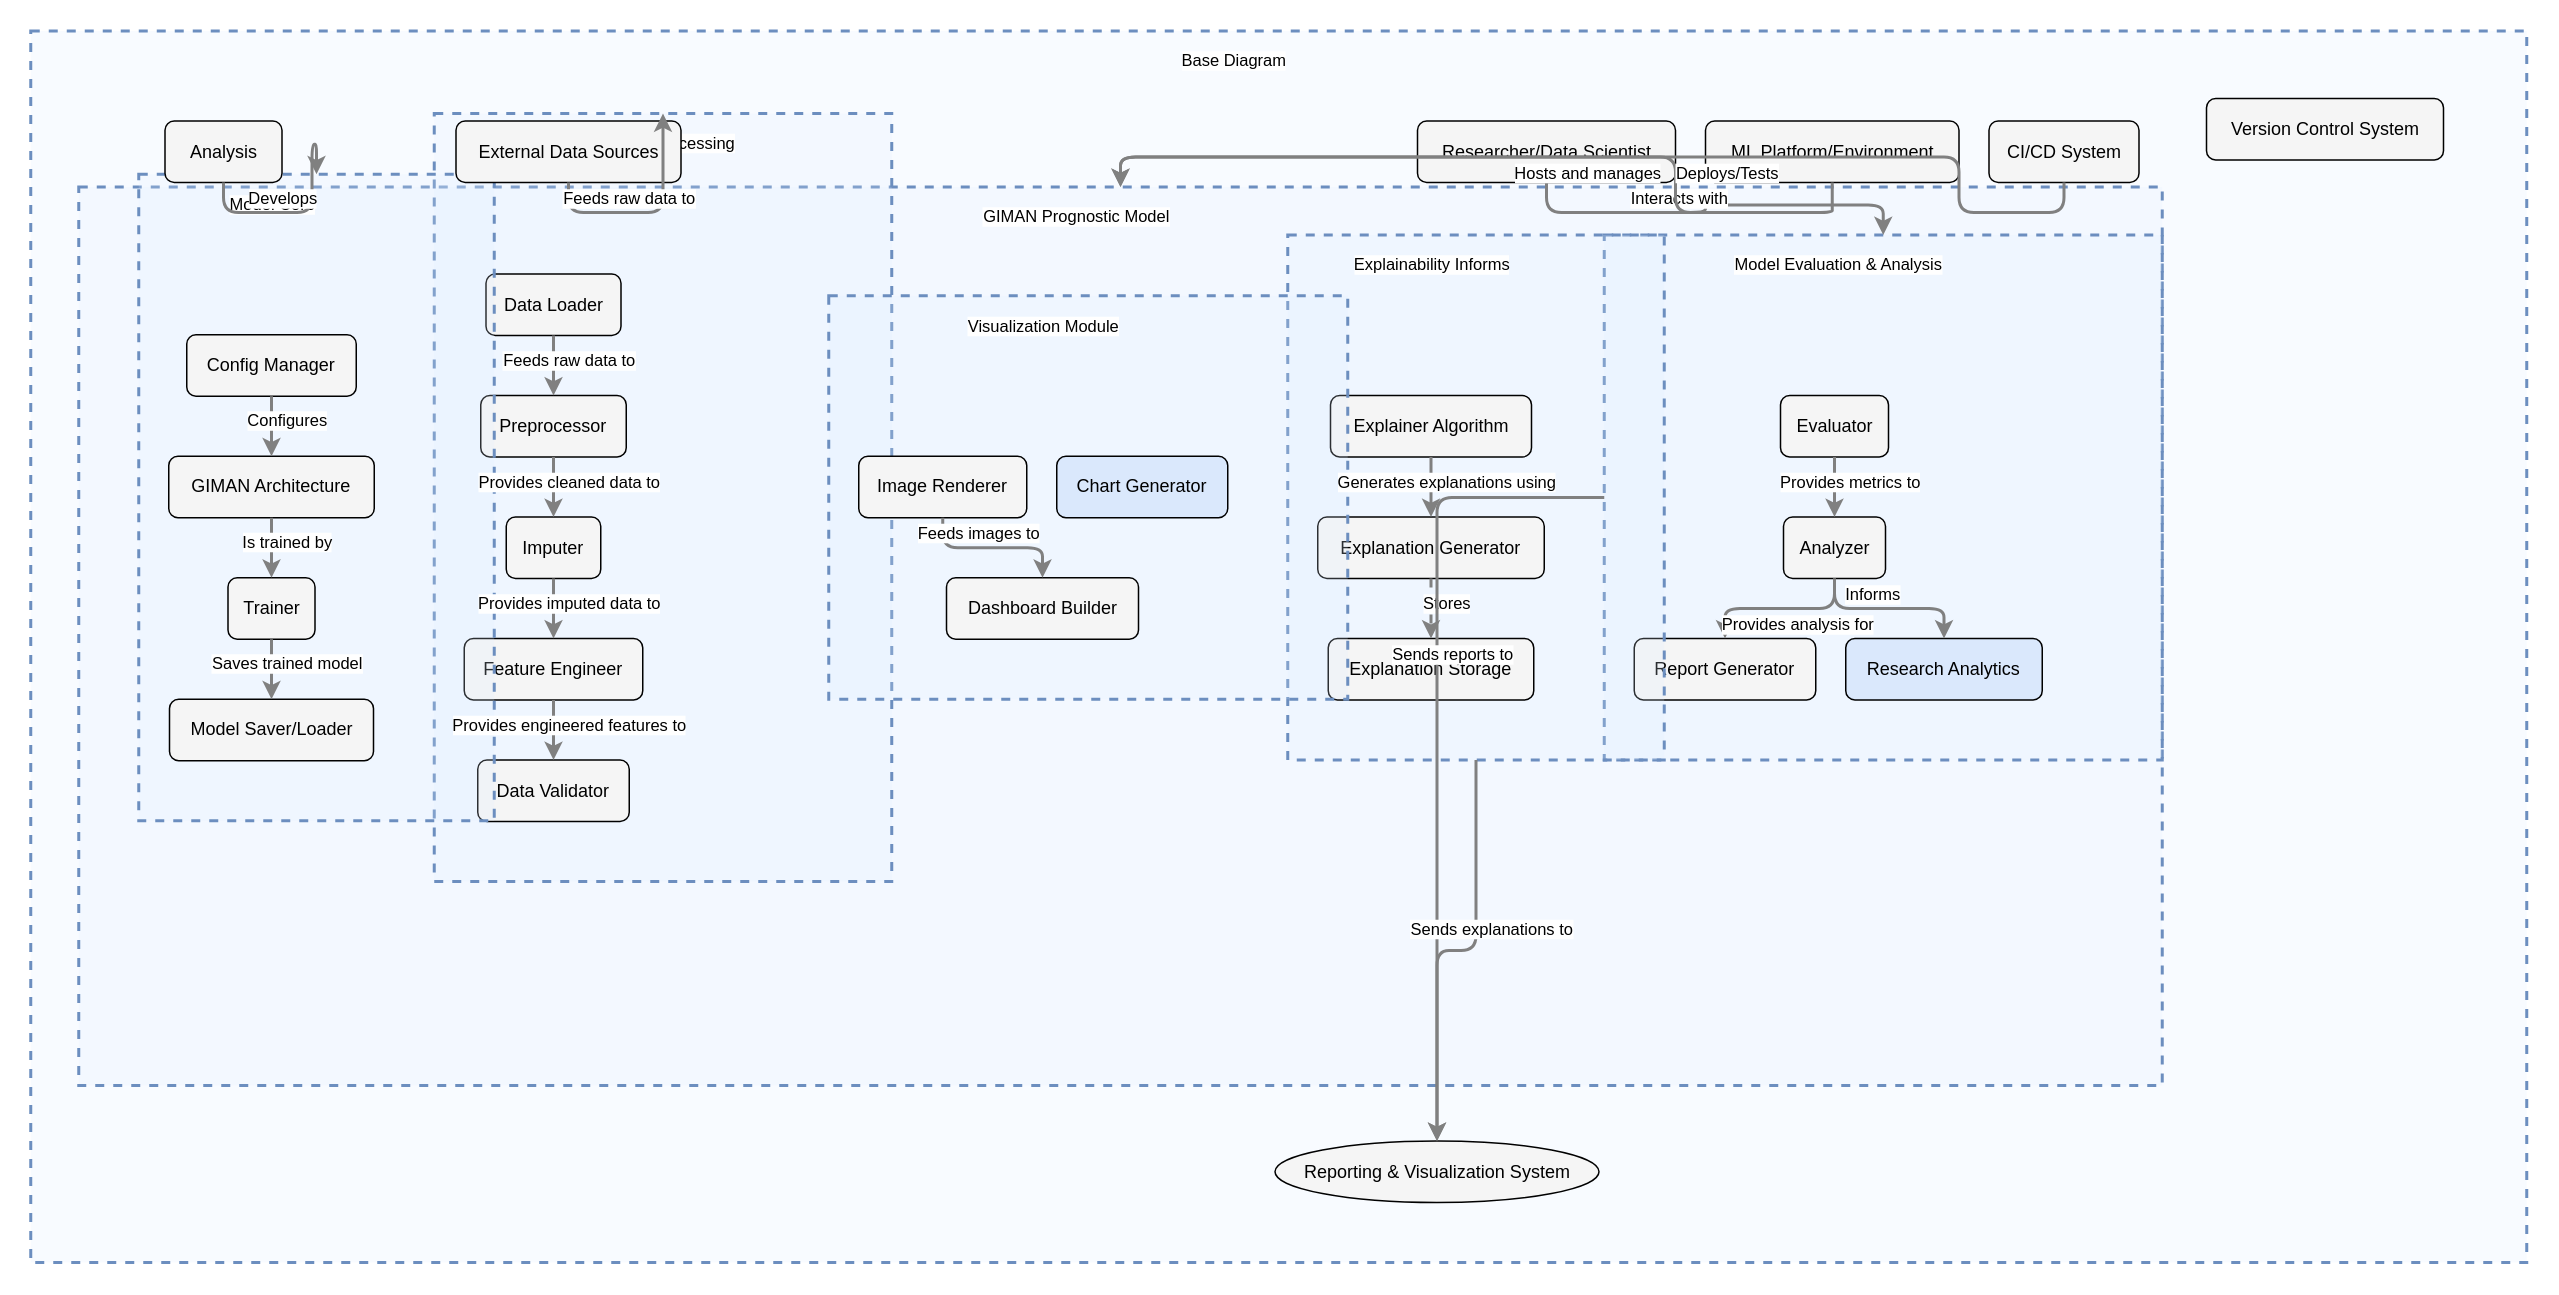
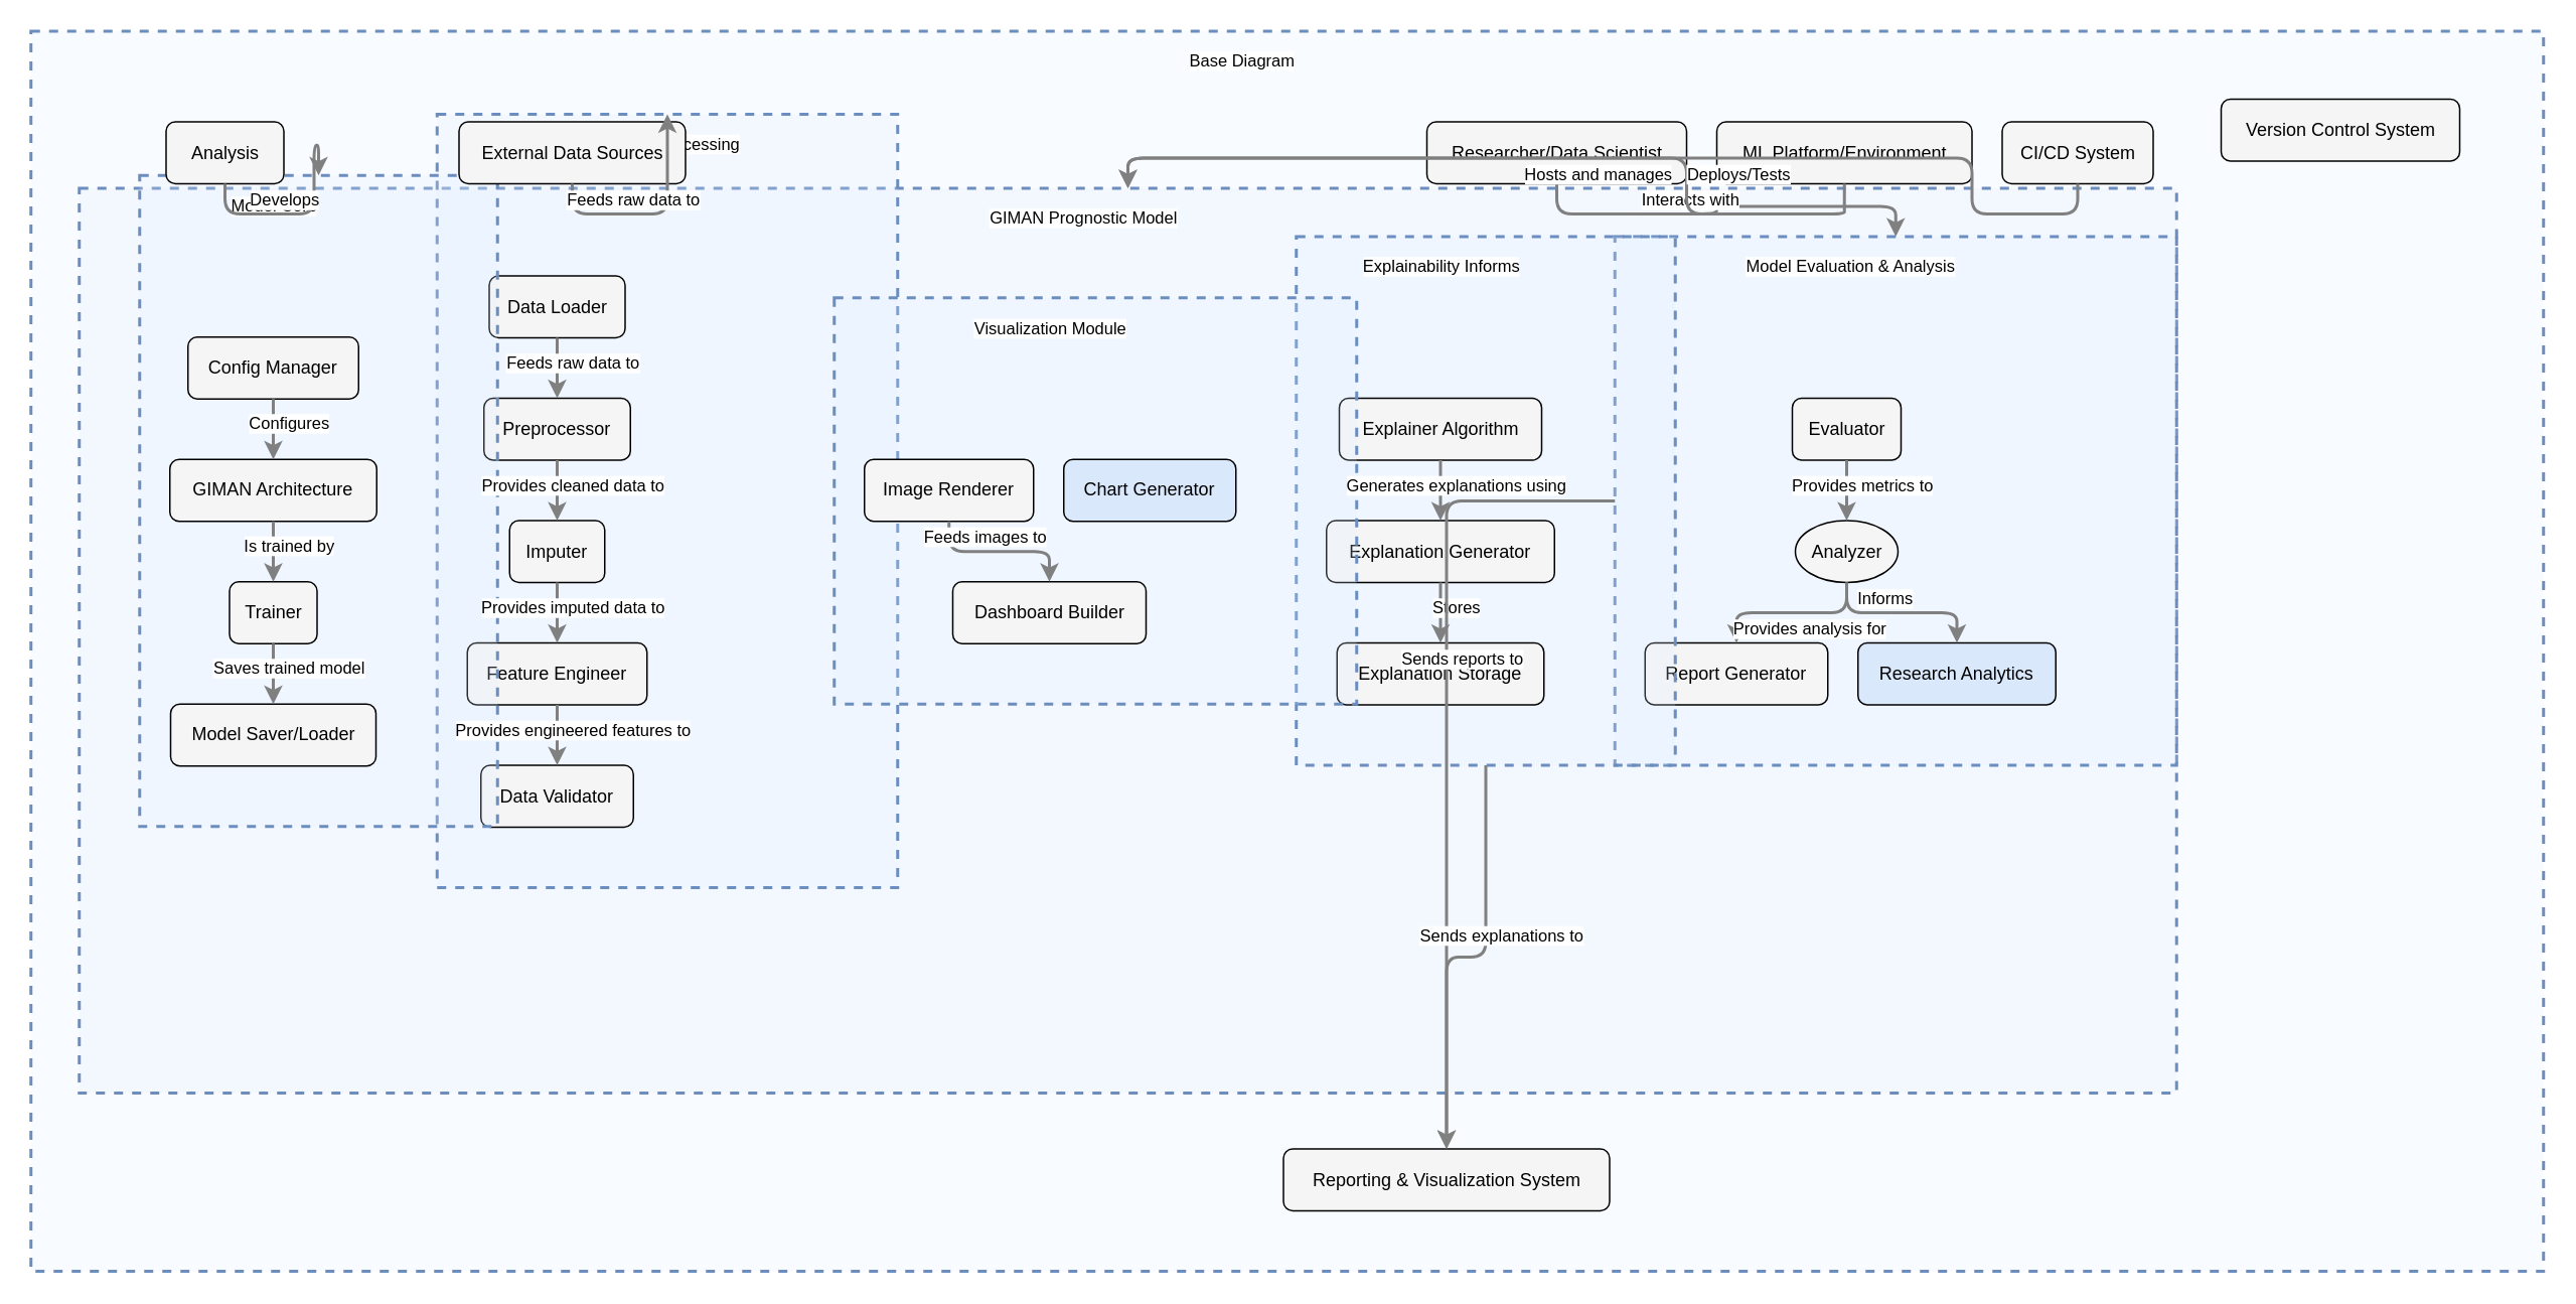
- <mxCell id="33" value="Analyzer" style="rounded=1;whiteSpace=wrap;html=1;fillColor=#f5f5f5" vertex="1" parent="6"><mxGeometry x="119.5" y="188" width="68" height="41" as="geometry" /></mxCell>
+ <mxCell id="33" value="Analyzer" style="ellipse;whiteSpace=wrap;html=1;fillColor=#f5f5f5;" vertex="1" parent="6"><mxGeometry x="119.5" y="188" width="68" height="41" as="geometry" /></mxCell>
- <mxCell id="64" style="edgeStyle=orthogonalEdgeStyle;rounded=1;orthogonalLoop=1;jettySize=auto;html=1;strokeColor=#808080;strokeWidth=2;jumpStyle=arc;jumpSize=10;spacing=15;labelBackgroundColor=white;labelBorderColor=none;dashed=1;" edge="1" parent="1" source="37" target="38"><mxGeometry relative="1" as="geometry" /></mxCell>
+ <mxCell id="64" style="edgeStyle=orthogonalEdgeStyle;rounded=1;orthogonalLoop=1;jettySize=auto;html=1;strokeColor=#808080;strokeWidth=2;jumpStyle=arc;jumpSize=10;spacing=15;labelBackgroundColor=white;labelBorderColor=none" edge="1" parent="1" source="37" target="38"><mxGeometry relative="1" as="geometry" /></mxCell>
- <mxCell id="22" value="Reporting &amp; Visualization System" style="ellipse;whiteSpace=wrap;html=1;fillColor=#f5f5f5;" vertex="1" parent="14"><mxGeometry x="829.5" y="740" width="216" height="41" as="geometry" /></mxCell>
+ <mxCell id="22" value="Reporting &amp; Visualization System" style="rounded=1;whiteSpace=wrap;html=1;fillColor=#f5f5f5" vertex="1" parent="14"><mxGeometry x="829.5" y="740" width="216" height="41" as="geometry" /></mxCell>
